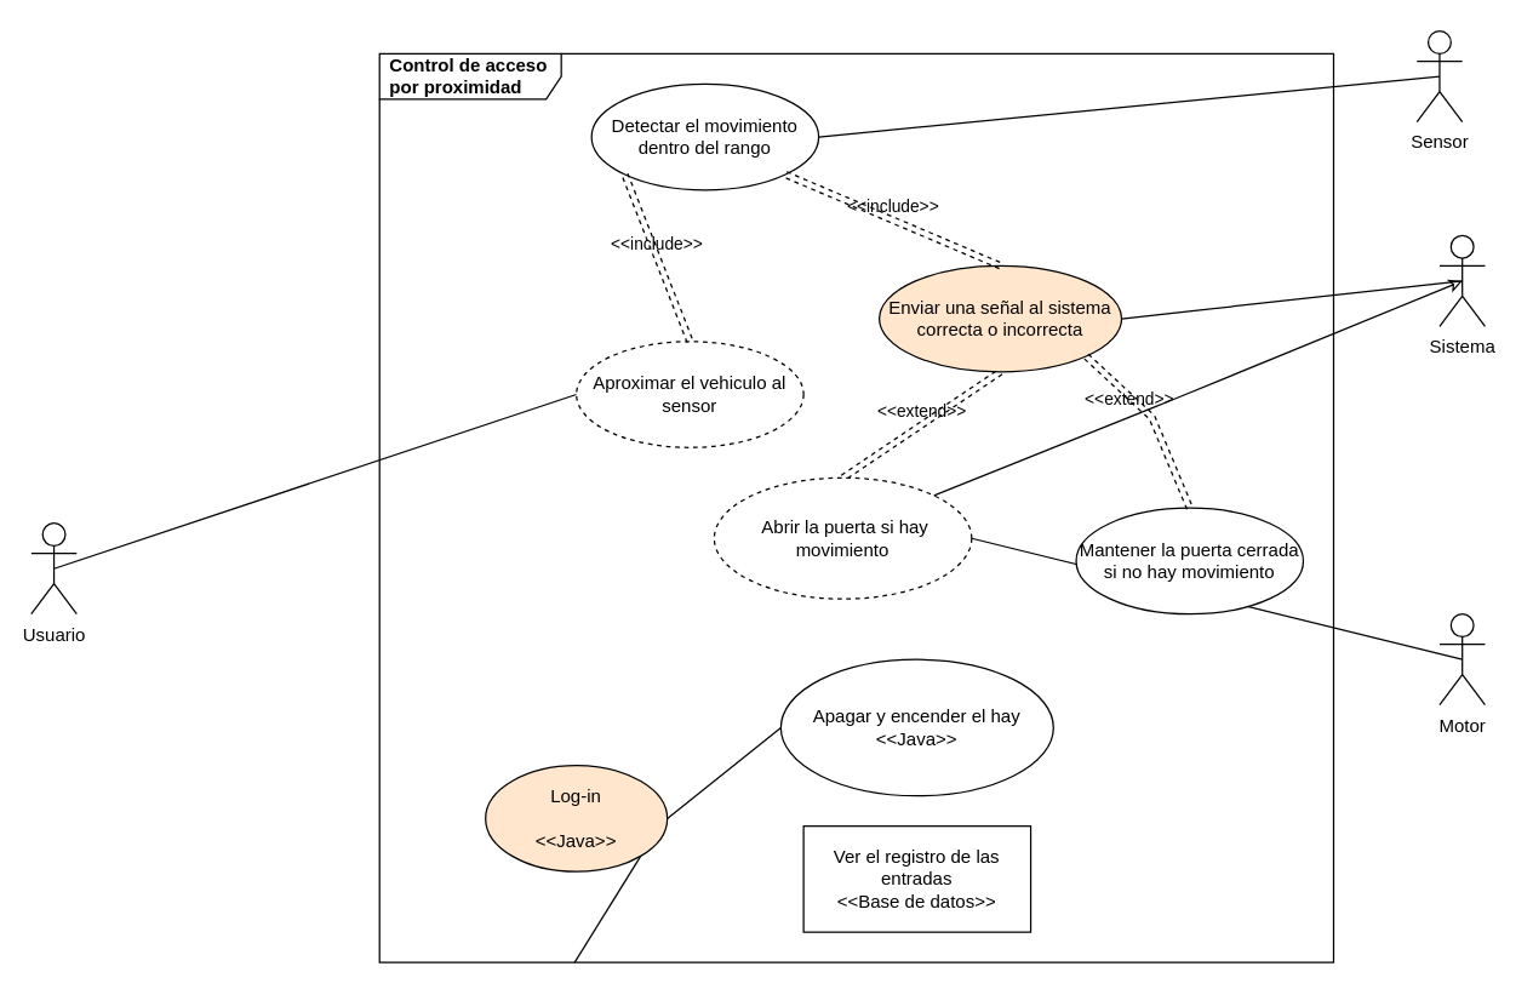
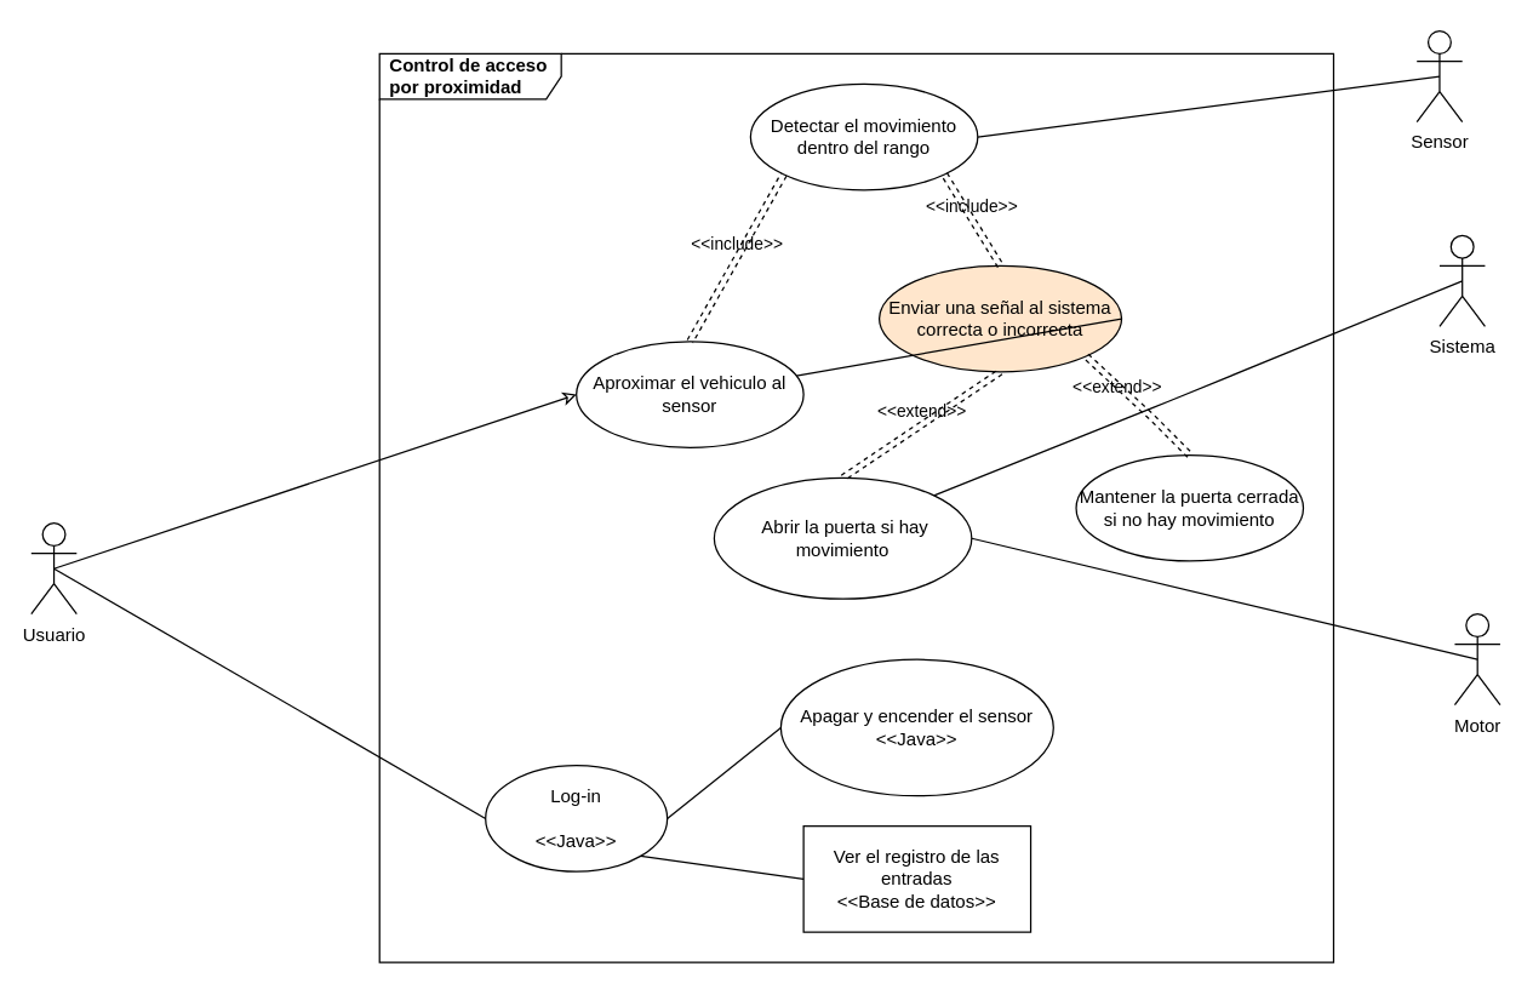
- <mxCell id="8" value="&lt;span style=&quot;&quot;&gt;Detectar el movimiento dentro del rango&lt;/span&gt;" style="ellipse;whiteSpace=wrap;html=1;" parent="1" vertex="1"><mxGeometry x="390" y="55" width="150" height="70" as="geometry" /></mxCell>
+ <mxCell id="8" value="&lt;span style=&quot;&quot;&gt;Detectar el movimiento dentro del rango&lt;/span&gt;" style="ellipse;whiteSpace=wrap;html=1;" parent="1" vertex="1"><mxGeometry x="495" y="55" width="150" height="70" as="geometry" /></mxCell>
- <mxCell id="20" style="html=1;exitX=1;exitY=0;exitDx=0;exitDy=0;endArrow=classic;endFill=0;entryX=0.5;entryY=0.5;entryDx=0;entryDy=0;entryPerimeter=0;" edge="1" parent="1" source="15" target="6"><mxGeometry relative="1" as="geometry"><mxPoint x="750" y="230" as="sourcePoint" /><mxPoint x="950" y="155" as="targetPoint" /><Array as="points"><mxPoint x="770" y="265" /></Array></mxGeometry></mxCell>
+ <mxCell id="20" style="html=1;exitX=1;exitY=0;exitDx=0;exitDy=0;endArrow=none;endFill=0;entryX=0.5;entryY=0.5;entryDx=0;entryDy=0;entryPerimeter=0;" edge="1" parent="1" source="15" target="6"><mxGeometry relative="1" as="geometry"><mxPoint x="750" y="230" as="sourcePoint" /><mxPoint x="950" y="155" as="targetPoint" /><Array as="points"><mxPoint x="770" y="265" /></Array></mxGeometry></mxCell>
- <mxCell id="14" style="html=1;exitX=1;exitY=0.5;exitDx=0;exitDy=0;entryX=0.5;entryY=0.5;entryDx=0;entryDy=0;endArrow=none;endFill=0;entryPerimeter=0;" parent="1" source="9" target="6" edge="1"><mxGeometry relative="1" as="geometry"><mxPoint x="655" y="100" as="sourcePoint" /><mxPoint x="975" y="85" as="targetPoint" /></mxGeometry></mxCell>
+ <mxCell id="14" style="html=1;exitX=1;exitY=0.5;exitDx=0;exitDy=0;endArrow=none;endFill=0;" parent="1" source="9" target="7" edge="1"><mxGeometry relative="1" as="geometry"><mxPoint x="655" y="100" as="sourcePoint" /><mxPoint x="975" y="85" as="targetPoint" /></mxGeometry></mxCell>
- <mxCell id="7" value="&lt;span style=&quot;&quot;&gt;Aproximar el vehiculo al sensor&lt;/span&gt;" style="ellipse;whiteSpace=wrap;html=1;dashed=1;" parent="1" vertex="1"><mxGeometry x="380" y="225" width="150" height="70" as="geometry" /></mxCell>
+ <mxCell id="7" value="&lt;span style=&quot;&quot;&gt;Aproximar el vehiculo al sensor&lt;/span&gt;" style="ellipse;whiteSpace=wrap;html=1;" parent="1" vertex="1"><mxGeometry x="380" y="225" width="150" height="70" as="geometry" /></mxCell>
- <mxCell id="3" style="html=1;exitX=0.5;exitY=0.5;exitDx=0;exitDy=0;exitPerimeter=0;entryX=0;entryY=0.5;entryDx=0;entryDy=0;endArrow=none;endFill=0;" parent="1" source="2" target="7" edge="1"><mxGeometry relative="1" as="geometry" /></mxCell>
+ <mxCell id="3" style="html=1;exitX=0.5;exitY=0.5;exitDx=0;exitDy=0;exitPerimeter=0;entryX=0;entryY=0.5;entryDx=0;entryDy=0;endArrow=classic;endFill=0;" parent="1" source="2" target="7" edge="1"><mxGeometry relative="1" as="geometry" /></mxCell>
- <mxCell id="15" value="&amp;nbsp;Abrir la puerta si hay movimiento" style="ellipse;whiteSpace=wrap;html=1;dashed=1;" parent="1" vertex="1"><mxGeometry x="471" y="315" width="170" height="80" as="geometry" /></mxCell>
+ <mxCell id="15" value="&amp;nbsp;Abrir la puerta si hay movimiento" style="ellipse;whiteSpace=wrap;html=1;" parent="1" vertex="1"><mxGeometry x="471" y="315" width="170" height="80" as="geometry" /></mxCell>
- <mxCell id="18" value="&lt;span style=&quot;&quot;&gt;Mantener la puerta cerrada si no hay movimiento&lt;/span&gt;" style="ellipse;whiteSpace=wrap;html=1;" vertex="1" parent="1"><mxGeometry x="710" y="335" width="150" height="70" as="geometry" /></mxCell>
+ <mxCell id="18" value="&lt;span style=&quot;&quot;&gt;Mantener la puerta cerrada si no hay movimiento&lt;/span&gt;" style="ellipse;whiteSpace=wrap;html=1;" vertex="1" parent="1"><mxGeometry x="710" y="300" width="150" height="70" as="geometry" /></mxCell>
- <mxCell id="11" value="Motor" style="shape=umlActor;verticalLabelPosition=bottom;verticalAlign=top;html=1;" parent="1" vertex="1"><mxGeometry x="950" y="405" width="30" height="60" as="geometry" /></mxCell>
+ <mxCell id="11" value="Motor" style="shape=umlActor;verticalLabelPosition=bottom;verticalAlign=top;html=1;" parent="1" vertex="1"><mxGeometry x="960" y="405" width="30" height="60" as="geometry" /></mxCell>
+ <mxCell id="22" style="html=1;exitX=0.5;exitY=0.5;exitDx=0;exitDy=0;exitPerimeter=0;entryX=0;entryY=0.5;entryDx=0;entryDy=0;endArrow=none;endFill=0;" edge="1" parent="1" source="2" target="21"><mxGeometry relative="1" as="geometry"><mxPoint x="165" y="435" as="sourcePoint" /><mxPoint x="390" y="270" as="targetPoint" /></mxGeometry></mxCell>
- <mxCell id="24" value="&lt;span style=&quot;&quot;&gt;Apagar y encender el hay&lt;br&gt;&amp;lt;&amp;lt;Java&amp;gt;&amp;gt;&lt;br&gt;&lt;/span&gt;" style="ellipse;whiteSpace=wrap;html=1;" vertex="1" parent="1"><mxGeometry x="515" y="435" width="180" height="90" as="geometry" /></mxCell>
+ <mxCell id="24" value="&lt;span style=&quot;&quot;&gt;Apagar y encender el sensor&lt;br&gt;&amp;lt;&amp;lt;Java&amp;gt;&amp;gt;&lt;br&gt;&lt;/span&gt;" style="ellipse;whiteSpace=wrap;html=1;" vertex="1" parent="1"><mxGeometry x="515" y="435" width="180" height="90" as="geometry" /></mxCell>
- <mxCell id="21" value="&lt;span style=&quot;&quot;&gt;Log-in&lt;br&gt;&lt;br&gt;&amp;lt;&amp;lt;Java&amp;gt;&amp;gt;&lt;br&gt;&lt;/span&gt;" style="ellipse;whiteSpace=wrap;html=1;fillColor=#ffe6cc;" vertex="1" parent="1"><mxGeometry x="320" y="505" width="120" height="70" as="geometry" /></mxCell>
+ <mxCell id="21" value="&lt;span style=&quot;&quot;&gt;Log-in&lt;br&gt;&lt;br&gt;&amp;lt;&amp;lt;Java&amp;gt;&amp;gt;&lt;br&gt;&lt;/span&gt;" style="ellipse;whiteSpace=wrap;html=1;" vertex="1" parent="1"><mxGeometry x="320" y="505" width="120" height="70" as="geometry" /></mxCell>
- <mxCell id="26" style="html=1;exitX=1;exitY=1;exitDx=0;exitDy=0;endArrow=none;endFill=0;" edge="1" parent="1" source="21" target="5"><mxGeometry relative="1" as="geometry"><mxPoint x="450" y="480" as="sourcePoint" /><mxPoint x="520" y="510" as="targetPoint" /></mxGeometry></mxCell>
+ <mxCell id="26" style="html=1;exitX=1;exitY=1;exitDx=0;exitDy=0;entryX=0;entryY=0.5;entryDx=0;entryDy=0;endArrow=none;endFill=0;" edge="1" parent="1" source="21" target="23"><mxGeometry relative="1" as="geometry"><mxPoint x="450" y="480" as="sourcePoint" /><mxPoint x="520" y="510" as="targetPoint" /></mxGeometry></mxCell>
